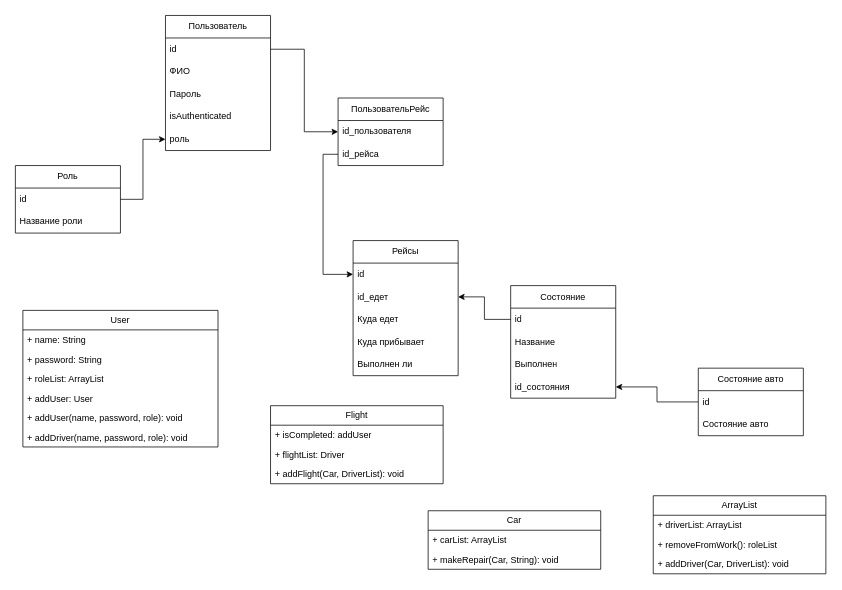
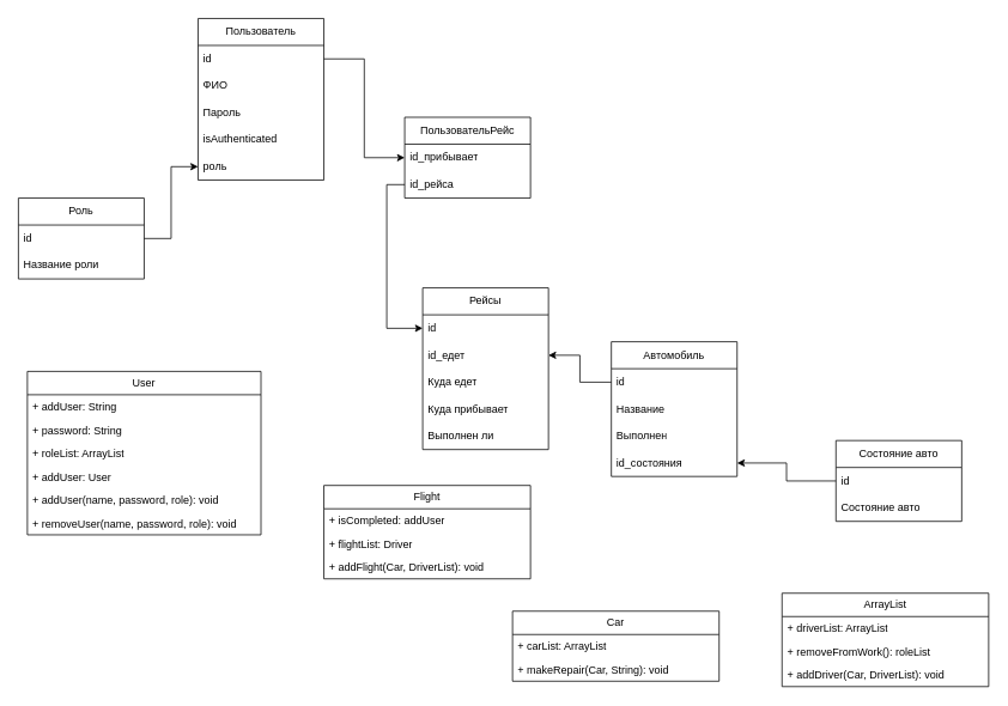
- <mxCell id="23" value="id_пользователя" style="text;strokeColor=none;fillColor=none;align=left;verticalAlign=middle;spacingLeft=4;spacingRight=4;overflow=hidden;points=[[0,0.5],[1,0.5]];portConstraint=eastwest;rotatable=0;whiteSpace=wrap;html=1;" parent="22" vertex="1"><mxGeometry y="30" width="140" height="30" as="geometry" /></mxCell>
+ <mxCell id="23" value="id_прибывает" style="text;strokeColor=none;fillColor=none;align=left;verticalAlign=middle;spacingLeft=4;spacingRight=4;overflow=hidden;points=[[0,0.5],[1,0.5]];portConstraint=eastwest;rotatable=0;whiteSpace=wrap;html=1;" parent="22" vertex="1"><mxGeometry y="30" width="140" height="30" as="geometry" /></mxCell>
- <mxCell id="14" value="Состояние" style="swimlane;fontStyle=0;childLayout=stackLayout;horizontal=1;startSize=30;horizontalStack=0;resizeParent=1;resizeParentMax=0;resizeLast=0;collapsible=1;marginBottom=0;whiteSpace=wrap;html=1;" parent="1" vertex="1"><mxGeometry x="680" y="380" width="140" height="150" as="geometry" /></mxCell>
+ <mxCell id="14" value="Автомобиль" style="swimlane;fontStyle=0;childLayout=stackLayout;horizontal=1;startSize=30;horizontalStack=0;resizeParent=1;resizeParentMax=0;resizeLast=0;collapsible=1;marginBottom=0;whiteSpace=wrap;html=1;" parent="1" vertex="1"><mxGeometry x="680" y="380" width="140" height="150" as="geometry" /></mxCell>
- <mxCell id="44" value="+ name: String" style="text;strokeColor=none;fillColor=none;align=left;verticalAlign=top;spacingLeft=4;spacingRight=4;overflow=hidden;rotatable=0;points=[[0,0.5],[1,0.5]];portConstraint=eastwest;whiteSpace=wrap;html=1;" parent="43" vertex="1"><mxGeometry y="26" width="260" height="26" as="geometry" /></mxCell>
+ <mxCell id="44" value="+ addUser: String" style="text;strokeColor=none;fillColor=none;align=left;verticalAlign=top;spacingLeft=4;spacingRight=4;overflow=hidden;rotatable=0;points=[[0,0.5],[1,0.5]];portConstraint=eastwest;whiteSpace=wrap;html=1;" parent="43" vertex="1"><mxGeometry y="26" width="260" height="26" as="geometry" /></mxCell>
- <mxCell id="49" value="+ addDriver(name, password, role): void&amp;nbsp;" style="text;strokeColor=none;fillColor=none;align=left;verticalAlign=top;spacingLeft=4;spacingRight=4;overflow=hidden;rotatable=0;points=[[0,0.5],[1,0.5]];portConstraint=eastwest;whiteSpace=wrap;html=1;" parent="43" vertex="1"><mxGeometry y="156" width="260" height="26" as="geometry" /></mxCell>
+ <mxCell id="49" value="+ removeUser(name, password, role): void&amp;nbsp;" style="text;strokeColor=none;fillColor=none;align=left;verticalAlign=top;spacingLeft=4;spacingRight=4;overflow=hidden;rotatable=0;points=[[0,0.5],[1,0.5]];portConstraint=eastwest;whiteSpace=wrap;html=1;" parent="43" vertex="1"><mxGeometry y="156" width="260" height="26" as="geometry" /></mxCell>
